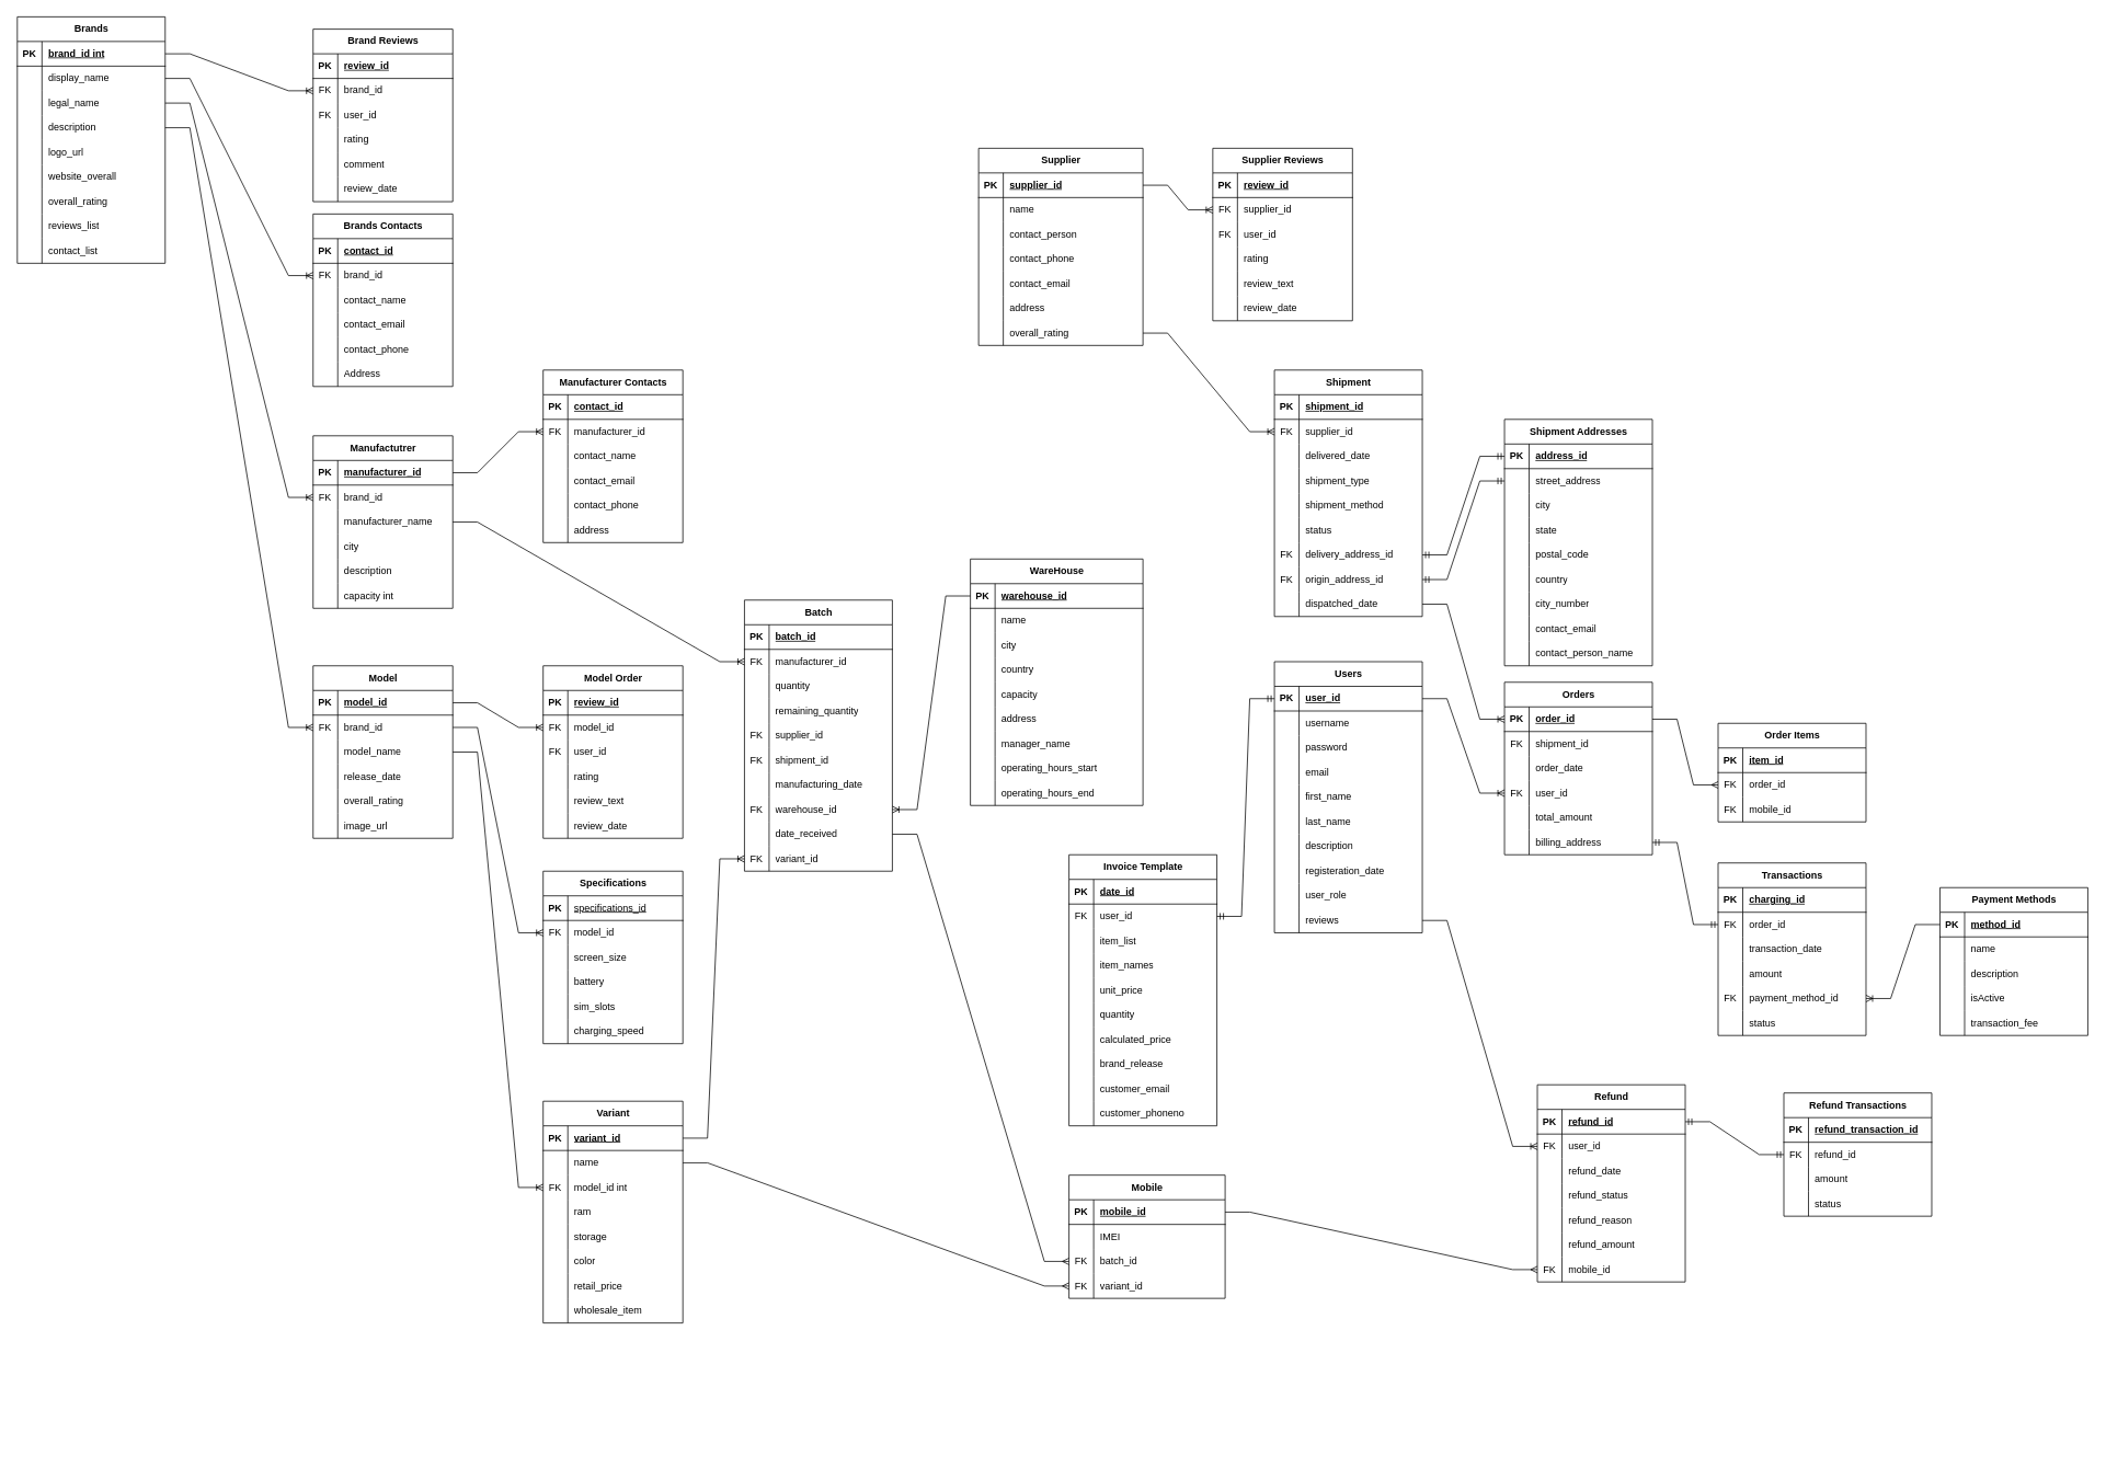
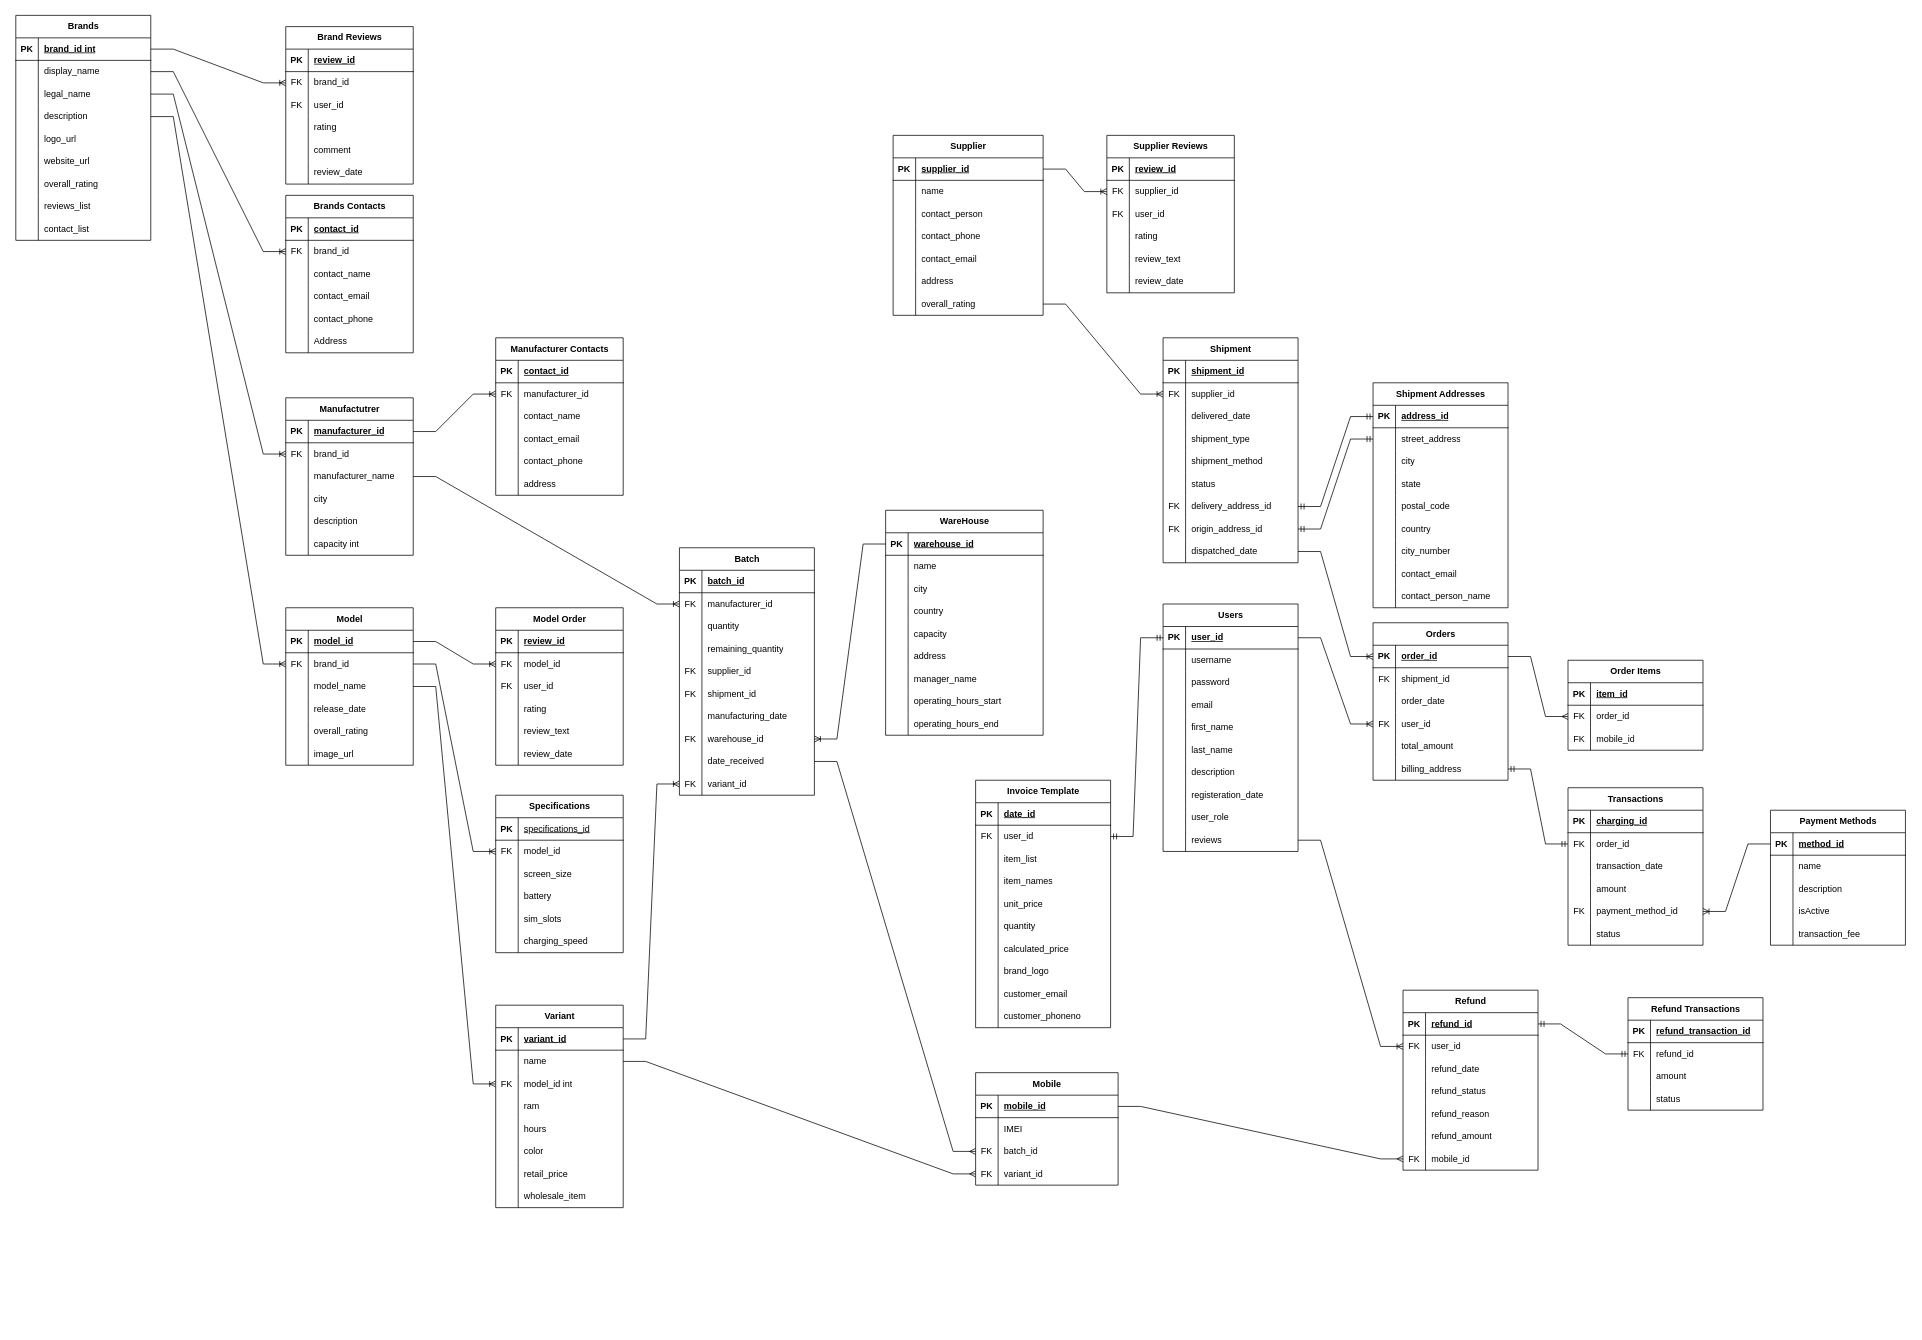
- <mxCell id="203" value="website_overall" style="shape=partialRectangle;connectable=0;fillColor=none;top=0;left=0;bottom=0;right=0;align=left;spacingLeft=6;overflow=hidden;whiteSpace=wrap;html=1;" parent="201" vertex="1"><mxGeometry x="30" width="150" height="30" as="geometry"><mxRectangle width="150" height="30" as="alternateBounds" /></mxGeometry></mxCell>
+ <mxCell id="203" value="website_url" style="shape=partialRectangle;connectable=0;fillColor=none;top=0;left=0;bottom=0;right=0;align=left;spacingLeft=6;overflow=hidden;whiteSpace=wrap;html=1;" parent="201" vertex="1"><mxGeometry x="30" width="150" height="30" as="geometry"><mxRectangle width="150" height="30" as="alternateBounds" /></mxGeometry></mxCell>
- <mxCell id="443" value="brand_release" style="shape=partialRectangle;connectable=0;fillColor=none;top=0;left=0;bottom=0;right=0;align=left;spacingLeft=6;overflow=hidden;whiteSpace=wrap;html=1;" parent="441" vertex="1"><mxGeometry x="30" width="150" height="30" as="geometry"><mxRectangle width="150" height="30" as="alternateBounds" /></mxGeometry></mxCell>
+ <mxCell id="443" value="brand_logo" style="shape=partialRectangle;connectable=0;fillColor=none;top=0;left=0;bottom=0;right=0;align=left;spacingLeft=6;overflow=hidden;whiteSpace=wrap;html=1;" parent="441" vertex="1"><mxGeometry x="30" width="150" height="30" as="geometry"><mxRectangle width="150" height="30" as="alternateBounds" /></mxGeometry></mxCell>
- <mxCell id="36" value="storage" style="shape=partialRectangle;connectable=0;fillColor=none;top=0;left=0;bottom=0;right=0;align=left;spacingLeft=6;overflow=hidden;whiteSpace=wrap;html=1;" parent="34" vertex="1"><mxGeometry x="30" width="140" height="30" as="geometry"><mxRectangle width="140" height="30" as="alternateBounds" /></mxGeometry></mxCell>
+ <mxCell id="36" value="hours" style="shape=partialRectangle;connectable=0;fillColor=none;top=0;left=0;bottom=0;right=0;align=left;spacingLeft=6;overflow=hidden;whiteSpace=wrap;html=1;" parent="34" vertex="1"><mxGeometry x="30" width="140" height="30" as="geometry"><mxRectangle width="140" height="30" as="alternateBounds" /></mxGeometry></mxCell>
